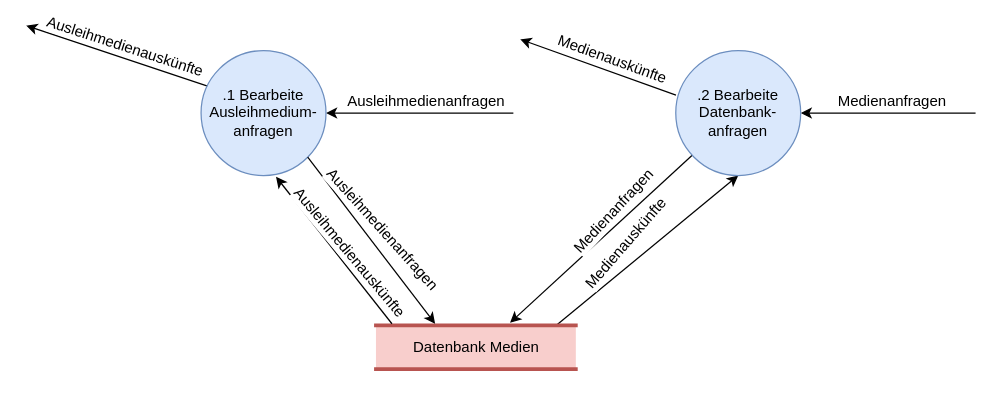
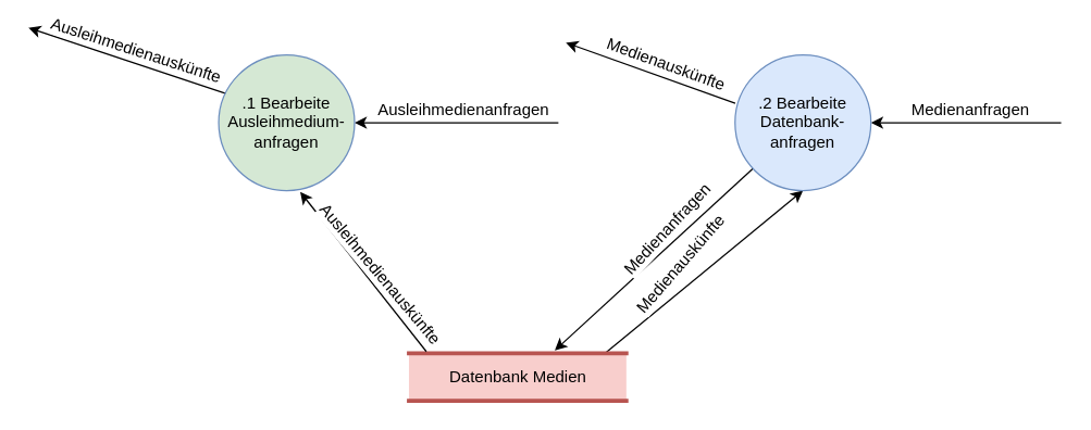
- <mxCell id="16" value=".1 Bearbeite Ausleihmedium-anfragen&lt;br&gt;" style="ellipse;whiteSpace=wrap;html=1;aspect=fixed;fillColor=#dae8fc;strokeColor=#6c8ebf;strokeWidth=1;" parent="1" vertex="1"><mxGeometry x="160" y="40" width="100" height="100" as="geometry" /></mxCell>
+ <mxCell id="16" value=".1 Bearbeite Ausleihmedium-anfragen&lt;br&gt;" style="ellipse;whiteSpace=wrap;html=1;aspect=fixed;fillColor=#d5e8d4;strokeColor=#6c8ebf;strokeWidth=1;" parent="1" vertex="1"><mxGeometry x="160" y="40" width="100" height="100" as="geometry" /></mxCell>
- <mxCell id="17" style="edgeStyle=none;rounded=0;orthogonalLoop=1;jettySize=auto;html=1;entryX=0.296;entryY=-0.038;entryDx=0;entryDy=0;entryPerimeter=0;exitX=1;exitY=1;exitDx=0;exitDy=0;" parent="1" source="16" target="4" edge="1"><mxGeometry relative="1" as="geometry"><mxPoint x="450.407" y="128.116" as="sourcePoint" /><mxPoint x="336.91" y="240" as="targetPoint" /></mxGeometry></mxCell>
- <mxCell id="18" value="Ausleihmedienanfragen" style="text;html=1;align=center;verticalAlign=middle;resizable=0;points=[];;labelBackgroundColor=#ffffff;rotation=48;" parent="17" vertex="1" connectable="0"><mxGeometry x="-0.3" y="1" relative="1" as="geometry"><mxPoint x="23" y="11" as="offset" /></mxGeometry></mxCell>
